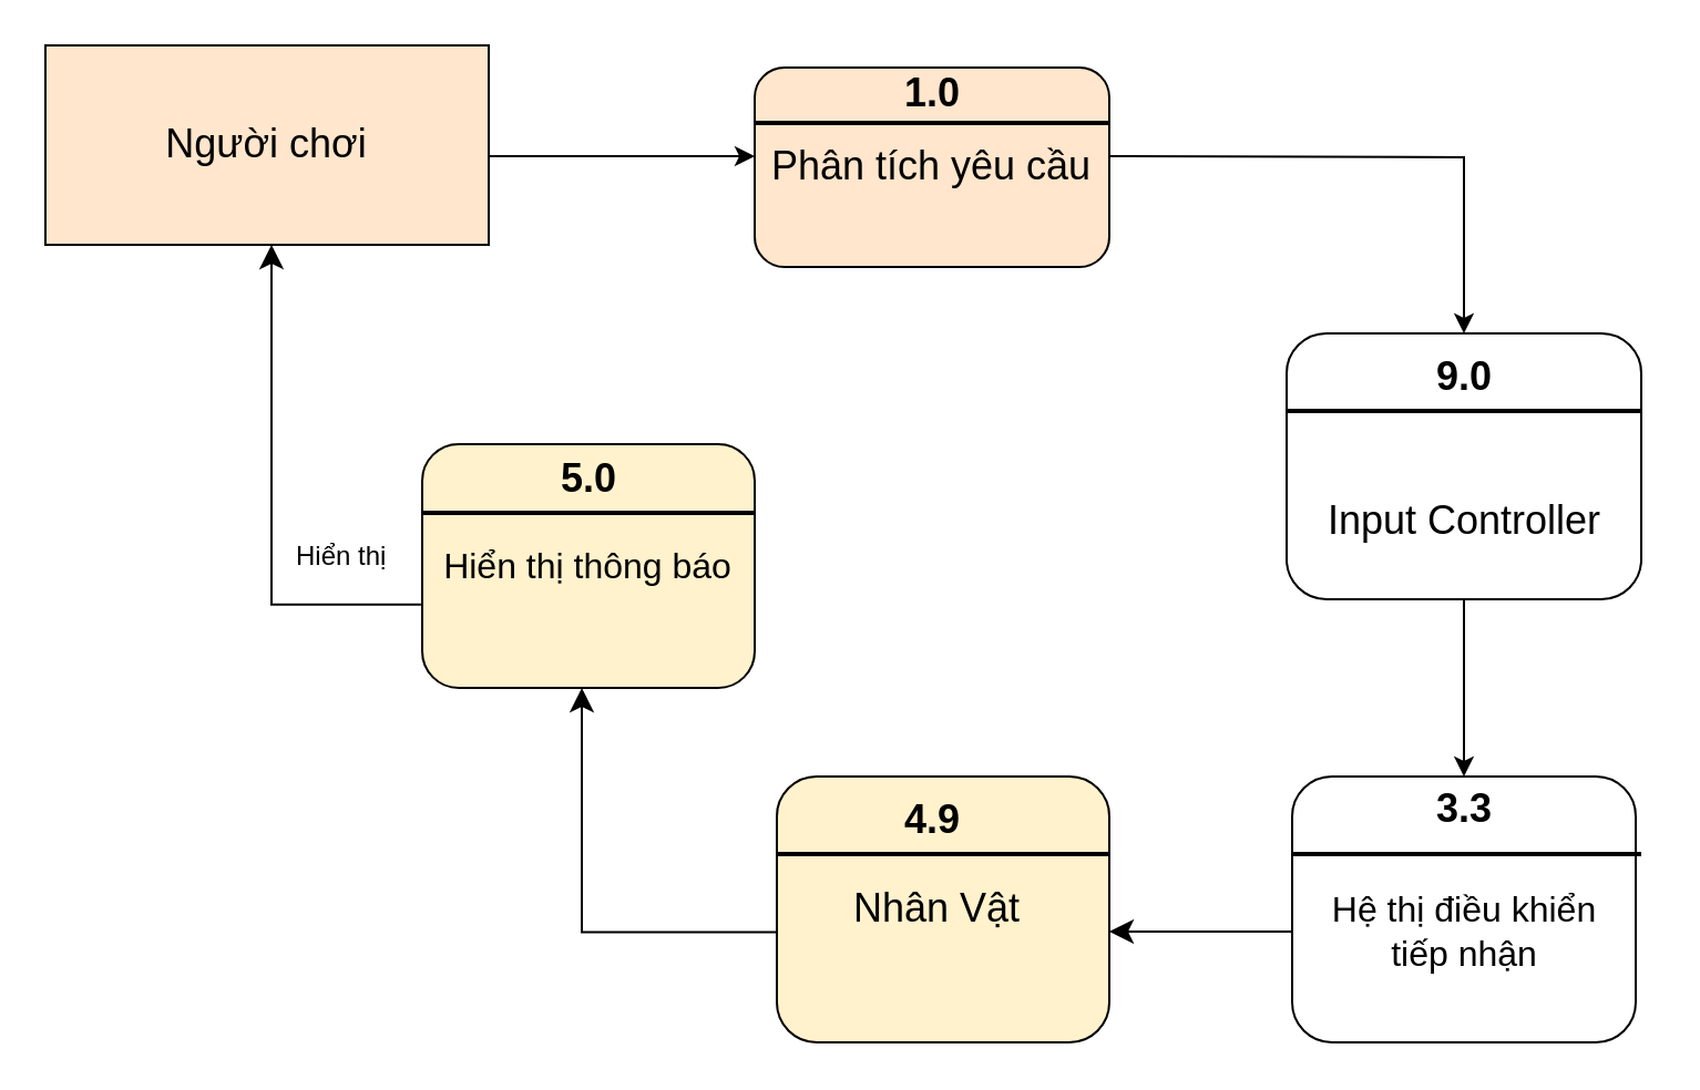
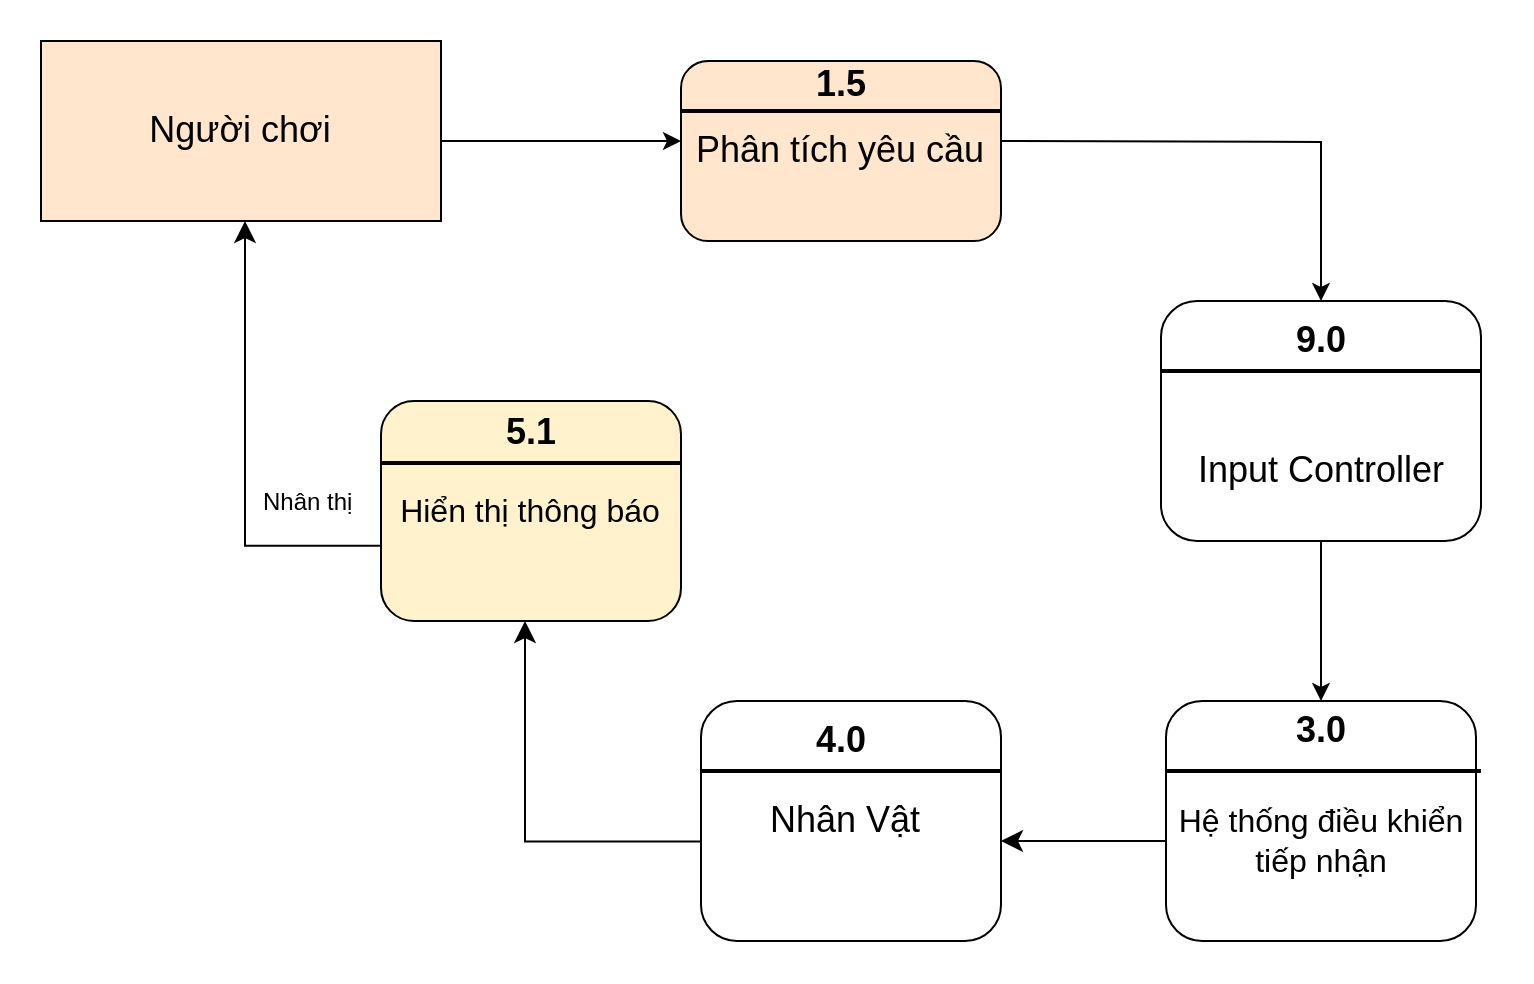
- <mxCell id="6" value="&lt;b&gt;&lt;font style=&quot;font-size: 18px;&quot;&gt;1.0&lt;/font&gt;&lt;/b&gt;" style="text;html=1;align=center;verticalAlign=middle;resizable=0;points=[];autosize=1;strokeColor=none;fillColor=none;" vertex="1" parent="1"><mxGeometry x="395" y="22" width="50" height="40" as="geometry" /></mxCell>
+ <mxCell id="6" value="&lt;b&gt;&lt;font style=&quot;font-size: 18px;&quot;&gt;1.5&lt;/font&gt;&lt;/b&gt;" style="text;html=1;align=center;verticalAlign=middle;resizable=0;points=[];autosize=1;strokeColor=none;fillColor=none;" vertex="1" parent="1"><mxGeometry x="395" y="22" width="50" height="40" as="geometry" /></mxCell>
- <mxCell id="24" value="&lt;b&gt;&lt;font style=&quot;font-size: 18px;&quot;&gt;5.0&lt;/font&gt;&lt;/b&gt;" style="text;html=1;align=center;verticalAlign=middle;resizable=0;points=[];autosize=1;strokeColor=none;fillColor=none;" vertex="1" parent="1"><mxGeometry x="240" y="196" width="50" height="40" as="geometry" /></mxCell>
+ <mxCell id="24" value="&lt;b&gt;&lt;font style=&quot;font-size: 18px;&quot;&gt;5.1&lt;/font&gt;&lt;/b&gt;" style="text;html=1;align=center;verticalAlign=middle;resizable=0;points=[];autosize=1;strokeColor=none;fillColor=none;" vertex="1" parent="1"><mxGeometry x="240" y="196" width="50" height="40" as="geometry" /></mxCell>
- <mxCell id="26" value="Hiển thị&amp;nbsp;" style="text;html=1;align=center;verticalAlign=middle;resizable=0;points=[];autosize=1;strokeColor=none;fillColor=none;" vertex="1" parent="1"><mxGeometry x="120" y="236" width="70" height="30" as="geometry" /></mxCell>
+ <mxCell id="26" value="Nhân thị&amp;nbsp;" style="text;html=1;align=center;verticalAlign=middle;resizable=0;points=[];autosize=1;strokeColor=none;fillColor=none;" vertex="1" parent="1"><mxGeometry x="120" y="236" width="70" height="30" as="geometry" /></mxCell>
- <mxCell id="15" value="&lt;b&gt;&lt;font style=&quot;font-size: 18px;&quot;&gt;3.3&lt;/font&gt;&lt;/b&gt;" style="text;html=1;align=center;verticalAlign=middle;resizable=0;points=[];autosize=1;strokeColor=none;fillColor=none;" vertex="1" parent="1"><mxGeometry x="635" y="345" width="50" height="40" as="geometry" /></mxCell>
+ <mxCell id="15" value="&lt;b&gt;&lt;font style=&quot;font-size: 18px;&quot;&gt;3.0&lt;/font&gt;&lt;/b&gt;" style="text;html=1;align=center;verticalAlign=middle;resizable=0;points=[];autosize=1;strokeColor=none;fillColor=none;" vertex="1" parent="1"><mxGeometry x="635" y="345" width="50" height="40" as="geometry" /></mxCell>
- <mxCell id="20" value="&lt;font style=&quot;font-size: 18px;&quot;&gt;&lt;b&gt;4.9&lt;/b&gt;&lt;/font&gt;" style="text;html=1;align=center;verticalAlign=middle;resizable=0;points=[];autosize=1;strokeColor=none;fillColor=none;" vertex="1" parent="1"><mxGeometry x="395" y="350" width="50" height="40" as="geometry" /></mxCell>
+ <mxCell id="20" value="&lt;font style=&quot;font-size: 18px;&quot;&gt;&lt;b&gt;4.0&lt;/b&gt;&lt;/font&gt;" style="text;html=1;align=center;verticalAlign=middle;resizable=0;points=[];autosize=1;strokeColor=none;fillColor=none;" vertex="1" parent="1"><mxGeometry x="395" y="350" width="50" height="40" as="geometry" /></mxCell>
- <mxCell id="18" value="&lt;font style=&quot;font-size: 18px;&quot;&gt;Nhân Vật&amp;nbsp;&lt;/font&gt;" style="rounded=1;whiteSpace=wrap;html=1;fillColor=#fff2cc;" vertex="1" parent="1"><mxGeometry x="350" y="350" width="150" height="120" as="geometry" /></mxCell>
+ <mxCell id="18" value="&lt;font style=&quot;font-size: 18px;&quot;&gt;Nhân Vật&amp;nbsp;&lt;/font&gt;" style="rounded=1;whiteSpace=wrap;html=1;" vertex="1" parent="1"><mxGeometry x="350" y="350" width="150" height="120" as="geometry" /></mxCell>
- <mxCell id="16" value="&lt;font style=&quot;font-size: 16px;&quot;&gt;Hệ thị điều khiển&lt;br&gt;tiếp nhận&lt;br&gt;&lt;/font&gt;" style="text;html=1;align=center;verticalAlign=middle;resizable=0;points=[];autosize=1;strokeColor=none;fillColor=none;" vertex="1" parent="1"><mxGeometry x="575" y="395" width="170" height="50" as="geometry" /></mxCell>
+ <mxCell id="16" value="&lt;font style=&quot;font-size: 16px;&quot;&gt;Hệ thống điều khiển&lt;br&gt;tiếp nhận&lt;br&gt;&lt;/font&gt;" style="text;html=1;align=center;verticalAlign=middle;resizable=0;points=[];autosize=1;strokeColor=none;fillColor=none;" vertex="1" parent="1"><mxGeometry x="575" y="395" width="170" height="50" as="geometry" /></mxCell>
